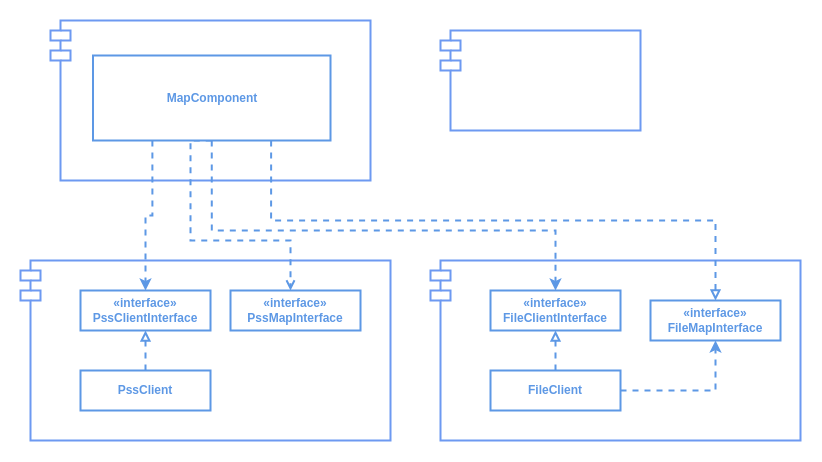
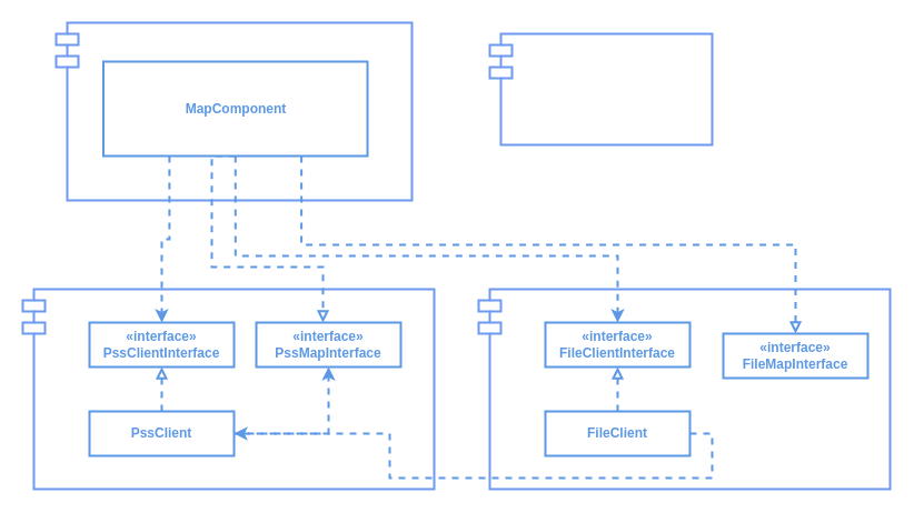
- <mxCell id="17" style="edgeStyle=orthogonalEdgeStyle;rounded=0;orthogonalLoop=1;jettySize=auto;html=1;exitX=0.5;exitY=1;exitDx=0;exitDy=0;strokeColor=#5D98E5;dashed=1;strokeWidth=2;endArrow=open;endFill=0;" edge="1" parent="1" source="20" target="3"><mxGeometry relative="1" as="geometry"><Array as="points"><mxPoint x="190" y="140" /><mxPoint x="190" y="240" /><mxPoint x="290" y="240" /></Array></mxGeometry></mxCell>
+ <mxCell id="17" style="edgeStyle=orthogonalEdgeStyle;rounded=0;orthogonalLoop=1;jettySize=auto;html=1;exitX=0.5;exitY=1;exitDx=0;exitDy=0;strokeColor=#5D98E5;dashed=1;strokeWidth=2;endArrow=block;endFill=0;" edge="1" parent="1" source="20" target="3"><mxGeometry relative="1" as="geometry"><Array as="points"><mxPoint x="190" y="140" /><mxPoint x="190" y="240" /><mxPoint x="290" y="240" /></Array></mxGeometry></mxCell>
+ <mxCell id="5" style="edgeStyle=orthogonalEdgeStyle;rounded=0;orthogonalLoop=1;jettySize=auto;html=1;exitX=1;exitY=0.5;exitDx=0;exitDy=0;entryX=0.5;entryY=1;entryDx=0;entryDy=0;strokeColor=#5D98E5;strokeWidth=2;dashed=1;" edge="1" parent="1" source="7" target="3"><mxGeometry relative="1" as="geometry" /></mxCell>
- <mxCell id="11" style="edgeStyle=orthogonalEdgeStyle;rounded=0;orthogonalLoop=1;jettySize=auto;html=1;exitX=1;exitY=0.5;exitDx=0;exitDy=0;entryX=0.5;entryY=1;entryDx=0;entryDy=0;strokeColor=#5D98E5;strokeWidth=2;dashed=1;" edge="1" parent="1" source="13" target="9"><mxGeometry relative="1" as="geometry" /></mxCell>
+ <mxCell id="11" style="edgeStyle=orthogonalEdgeStyle;rounded=0;orthogonalLoop=1;jettySize=auto;html=1;exitX=1;exitY=0.5;exitDx=0;exitDy=0;strokeColor=#5D98E5;strokeWidth=2;dashed=1;" edge="1" parent="1" source="13" target="7"><mxGeometry relative="1" as="geometry" /></mxCell>
